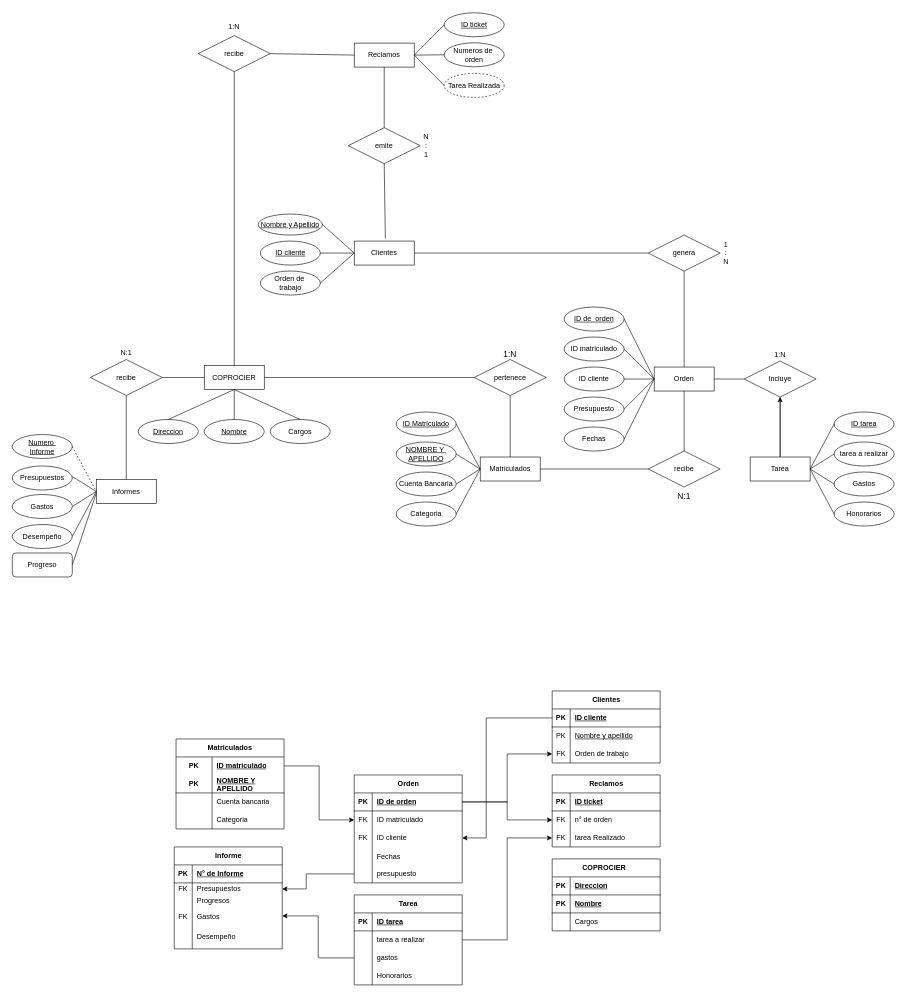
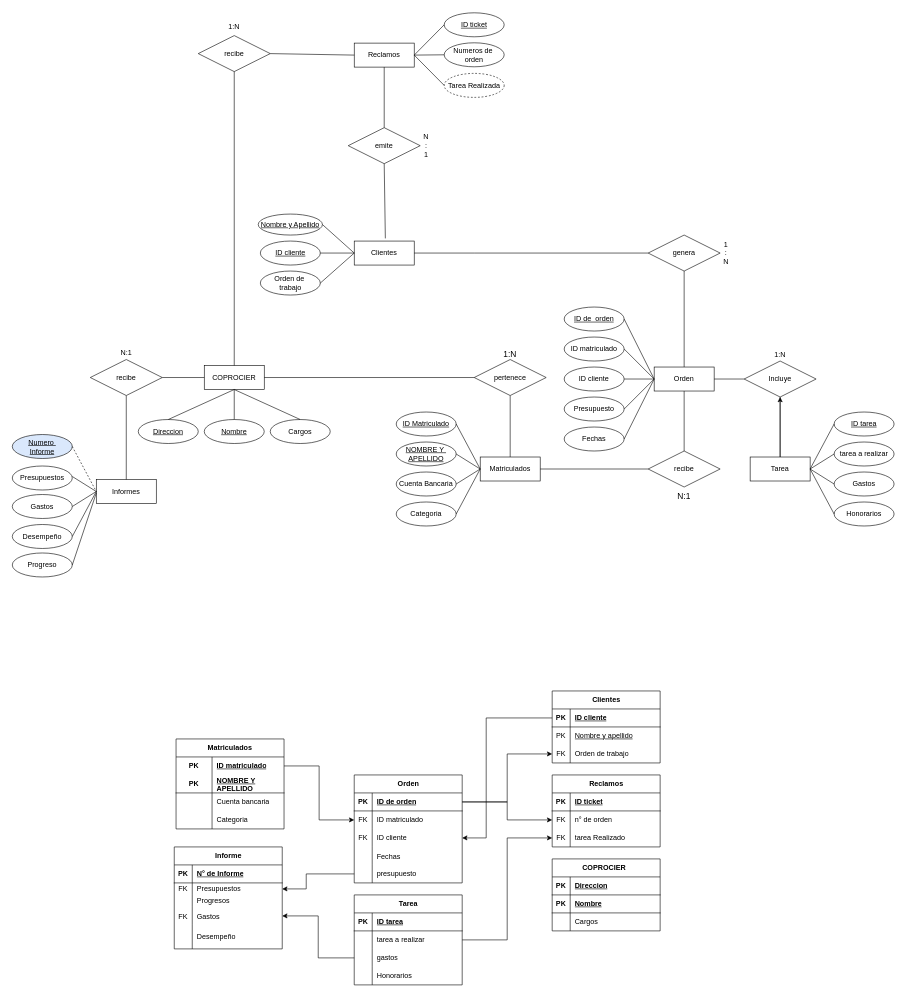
- <mxCell id="30" value="&lt;u&gt;Numero&amp;nbsp;&lt;/u&gt;&lt;div&gt;&lt;u&gt;Informe&lt;/u&gt;&lt;/div&gt;" style="ellipse;whiteSpace=wrap;html=1;align=center;" parent="1" vertex="1"><mxGeometry x="20" y="723.5" width="100" height="40" as="geometry" /></mxCell>
+ <mxCell id="30" value="&lt;u&gt;Numero&amp;nbsp;&lt;/u&gt;&lt;div&gt;&lt;u&gt;Informe&lt;/u&gt;&lt;/div&gt;" style="ellipse;whiteSpace=wrap;html=1;align=center;fillColor=#dae8fc;" parent="1" vertex="1"><mxGeometry x="20" y="723.5" width="100" height="40" as="geometry" /></mxCell>
- <mxCell id="166" value="Progreso" style="whiteSpace=wrap;html=1;align=center;rounded=1;" vertex="1" parent="1"><mxGeometry x="20" y="921" width="100" height="40" as="geometry" /></mxCell>
+ <mxCell id="166" value="Progreso" style="ellipse;whiteSpace=wrap;html=1;align=center;" vertex="1" parent="1"><mxGeometry x="20" y="921" width="100" height="40" as="geometry" /></mxCell>
